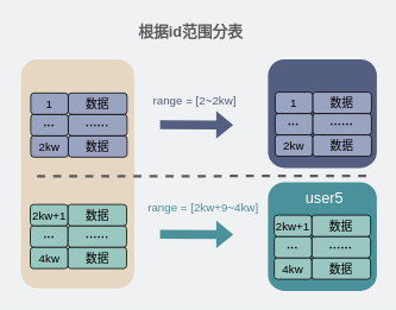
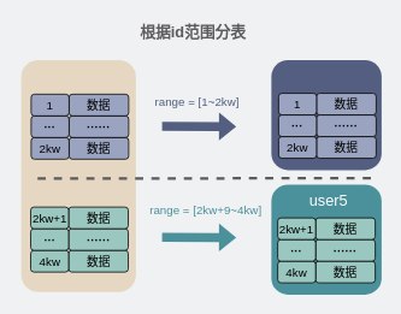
- <mxCell id="10" value="&lt;font color=&quot;#535e80&quot; style=&quot;font-size: 13px;&quot;&gt;range = [2~2kw]&lt;/font&gt;" style="text;html=1;strokeColor=none;fillColor=none;align=center;verticalAlign=middle;whiteSpace=wrap;rounded=0;fontSize=17;" parent="1" vertex="1"><mxGeometry x="166" y="91" width="104" height="41" as="geometry" /></mxCell>
+ <mxCell id="10" value="&lt;font color=&quot;#535e80&quot; style=&quot;font-size: 13px;&quot;&gt;range = [1~2kw]&lt;/font&gt;" style="text;html=1;strokeColor=none;fillColor=none;align=center;verticalAlign=middle;whiteSpace=wrap;rounded=0;fontSize=17;" parent="1" vertex="1"><mxGeometry x="166" y="91" width="104" height="41" as="geometry" /></mxCell>
